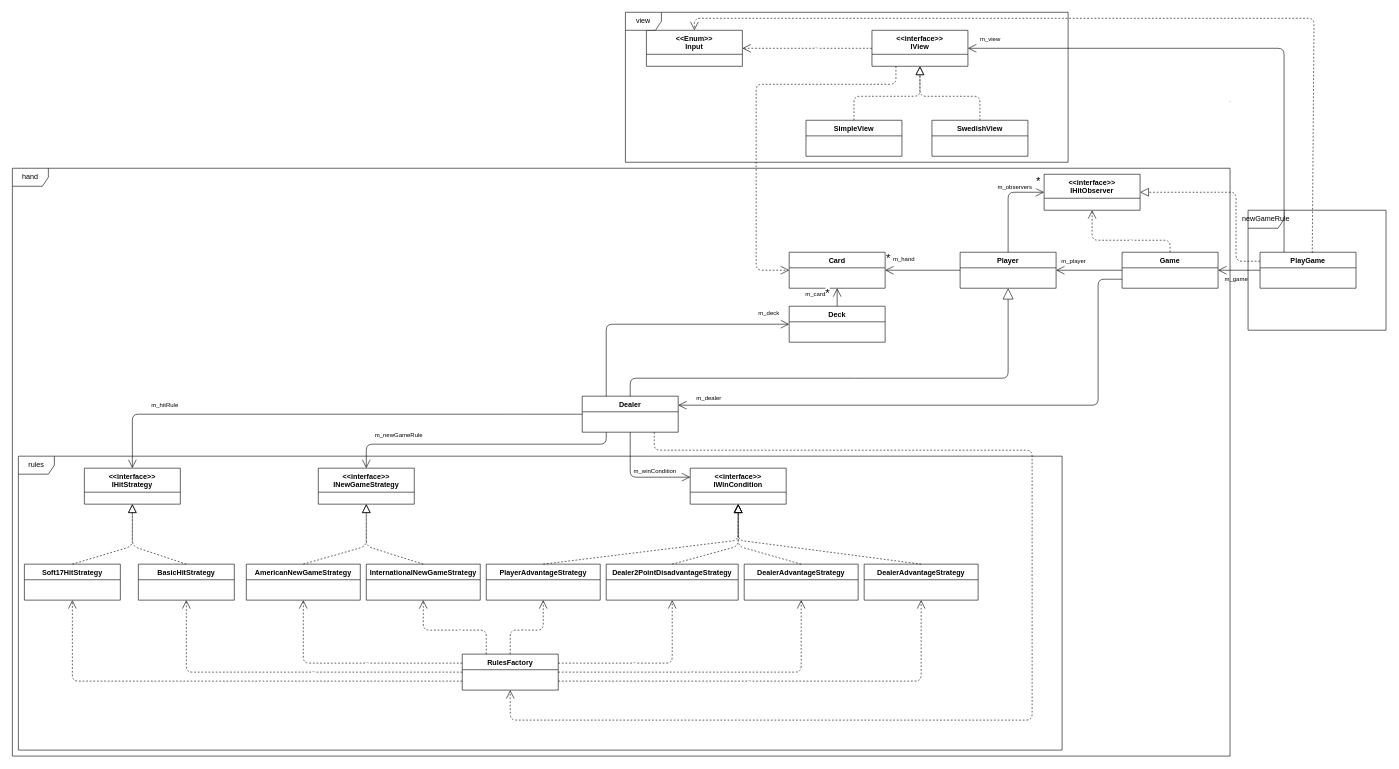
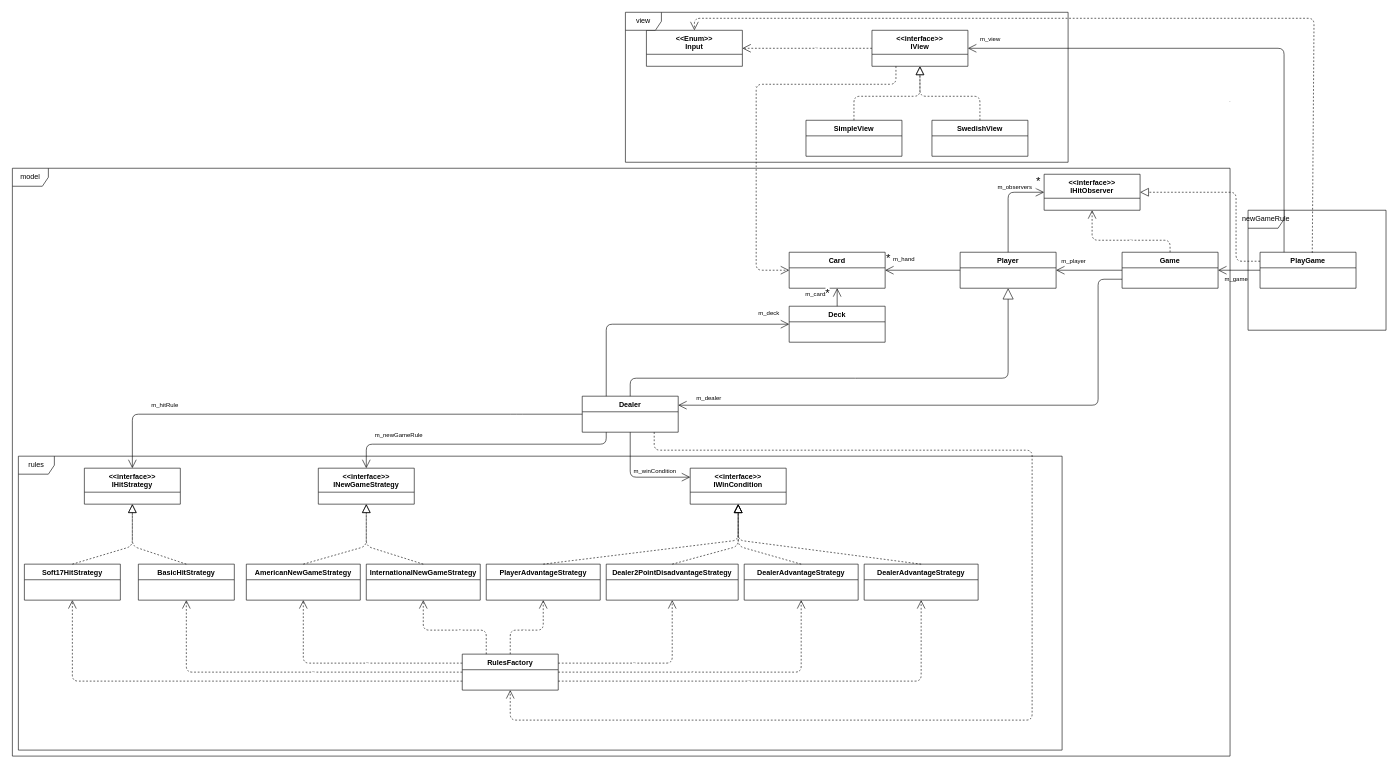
- <mxCell id="76" value="hand" style="shape=umlFrame;whiteSpace=wrap;html=1;fontSize=12;labelBackgroundColor=#ffffff;" vertex="1" parent="1"><mxGeometry x="20" y="280" width="2030" height="980" as="geometry" /></mxCell>
+ <mxCell id="76" value="model" style="shape=umlFrame;whiteSpace=wrap;html=1;fontSize=12;labelBackgroundColor=#ffffff;" vertex="1" parent="1"><mxGeometry x="20" y="280" width="2030" height="980" as="geometry" /></mxCell>
